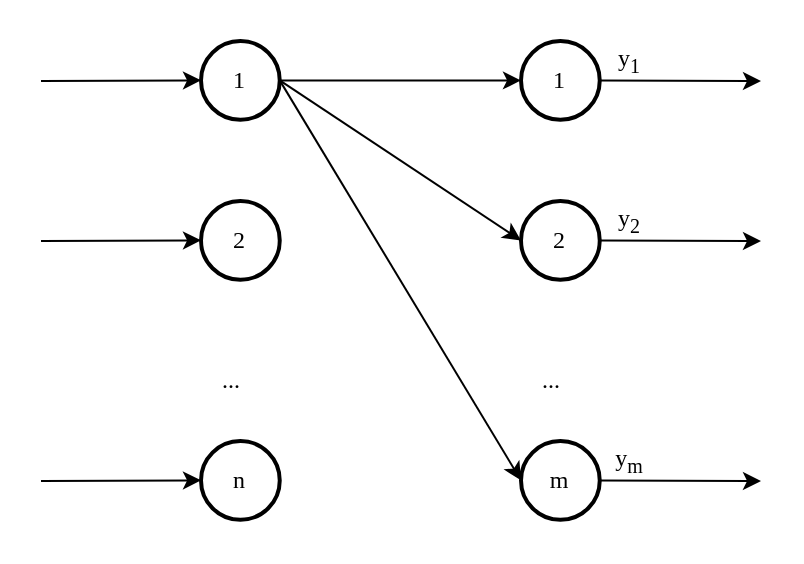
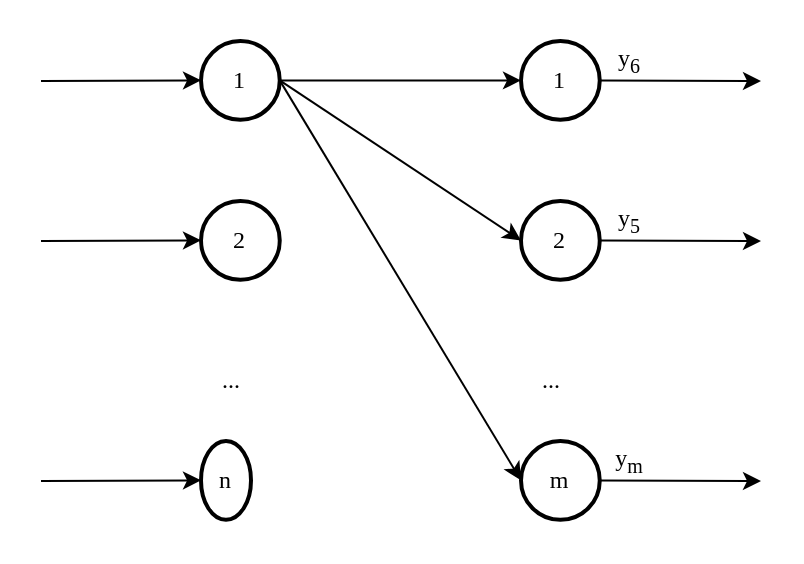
- <mxCell id="17" value="y&lt;sub&gt;1&lt;/sub&gt;" style="text;html=1;align=center;verticalAlign=middle;resizable=0;points=[];autosize=1;fontFamily=Times New Roman;" parent="1" vertex="1"><mxGeometry x="299.37" y="20" width="30" height="20" as="geometry" /></mxCell>
+ <mxCell id="17" value="y&lt;sub&gt;6&lt;/sub&gt;" style="text;html=1;align=center;verticalAlign=middle;resizable=0;points=[];autosize=1;fontFamily=Times New Roman;" parent="1" vertex="1"><mxGeometry x="299.37" y="20" width="30" height="20" as="geometry" /></mxCell>
- <mxCell id="18" value="y&lt;sub&gt;2&lt;/sub&gt;" style="text;html=1;align=center;verticalAlign=middle;resizable=0;points=[];autosize=1;fontFamily=Times New Roman;" parent="1" vertex="1"><mxGeometry x="299.37" y="100" width="30" height="20" as="geometry" /></mxCell>
+ <mxCell id="18" value="y&lt;sub&gt;5&lt;/sub&gt;" style="text;html=1;align=center;verticalAlign=middle;resizable=0;points=[];autosize=1;fontFamily=Times New Roman;" parent="1" vertex="1"><mxGeometry x="299.37" y="100" width="30" height="20" as="geometry" /></mxCell>
- <mxCell id="10" value="n" style="strokeWidth=2;html=1;shape=mxgraph.flowchart.start_2;whiteSpace=wrap;fontFamily=Times New Roman;" parent="1" vertex="1"><mxGeometry x="100" y="220" width="39.37" height="39.37" as="geometry" /></mxCell>
+ <mxCell id="10" value="n" style="strokeWidth=2;html=1;shape=mxgraph.flowchart.start_2;whiteSpace=wrap;fontFamily=Times New Roman;" parent="1" vertex="1"><mxGeometry x="100" y="220" width="25" height="39.37" as="geometry" /></mxCell>
